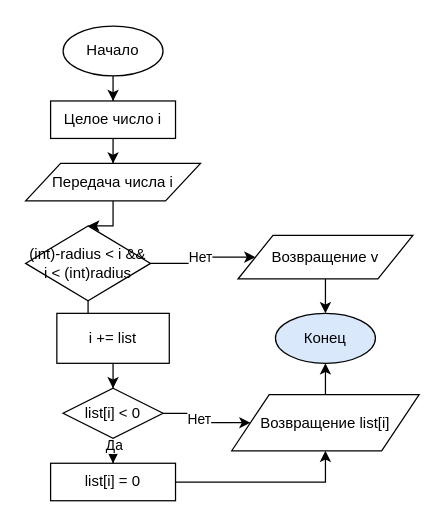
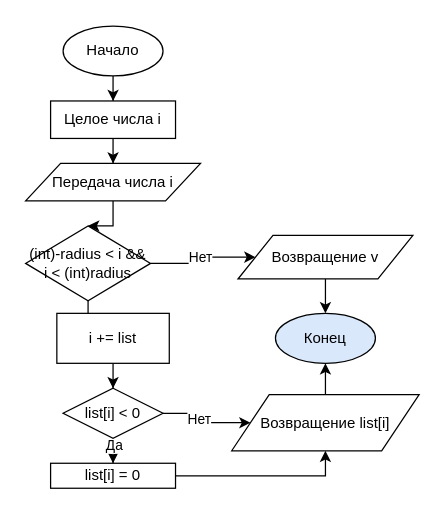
- <mxCell id="5" value="Целое число i" style="rounded=0;whiteSpace=wrap;html=1;" vertex="1" parent="1"><mxGeometry x="40" y="80" width="100" height="30" as="geometry" /></mxCell>
+ <mxCell id="5" value="Целое числа i" style="rounded=0;whiteSpace=wrap;html=1;" vertex="1" parent="1"><mxGeometry x="40" y="80" width="100" height="30" as="geometry" /></mxCell>
- <mxCell id="22" value="list[i] = 0" style="rounded=0;whiteSpace=wrap;html=1;" vertex="1" parent="1"><mxGeometry x="40" y="370" width="100" height="30" as="geometry" /></mxCell>
+ <mxCell id="22" value="list[i] = 0" style="rounded=0;whiteSpace=wrap;html=1;" vertex="1" parent="1"><mxGeometry x="40" y="370" width="100" height="20" as="geometry" /></mxCell>
